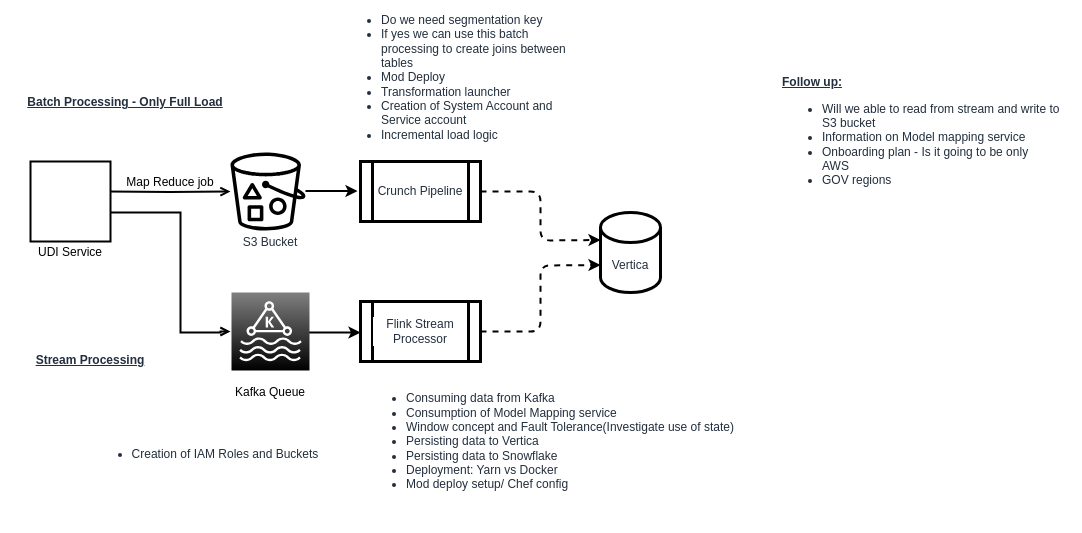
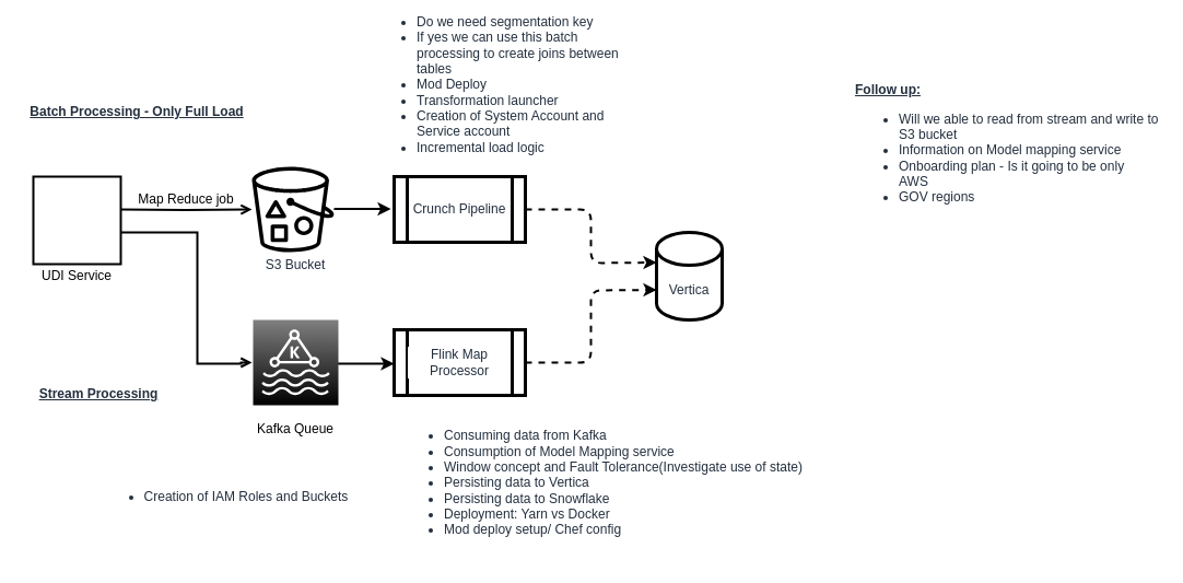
- <mxCell id="8" value="Flink Stream Processor" style="shape=process;whiteSpace=wrap;html=1;backgroundOutline=1;dashed=0;labelBackgroundColor=#ffffff;strokeColor=#000000;strokeWidth=3;fontColor=#232F3E;fillColor=#FFFFFF;gradientColor=#FFFFFF;" parent="1" vertex="1"><mxGeometry x="360" y="289" width="120" height="60" as="geometry" /></mxCell>
+ <mxCell id="8" value="Flink Map Processor" style="shape=process;whiteSpace=wrap;html=1;backgroundOutline=1;dashed=0;labelBackgroundColor=#ffffff;strokeColor=#000000;strokeWidth=3;fontColor=#232F3E;fillColor=#FFFFFF;gradientColor=#FFFFFF;" parent="1" vertex="1"><mxGeometry x="360" y="289" width="120" height="60" as="geometry" /></mxCell>
